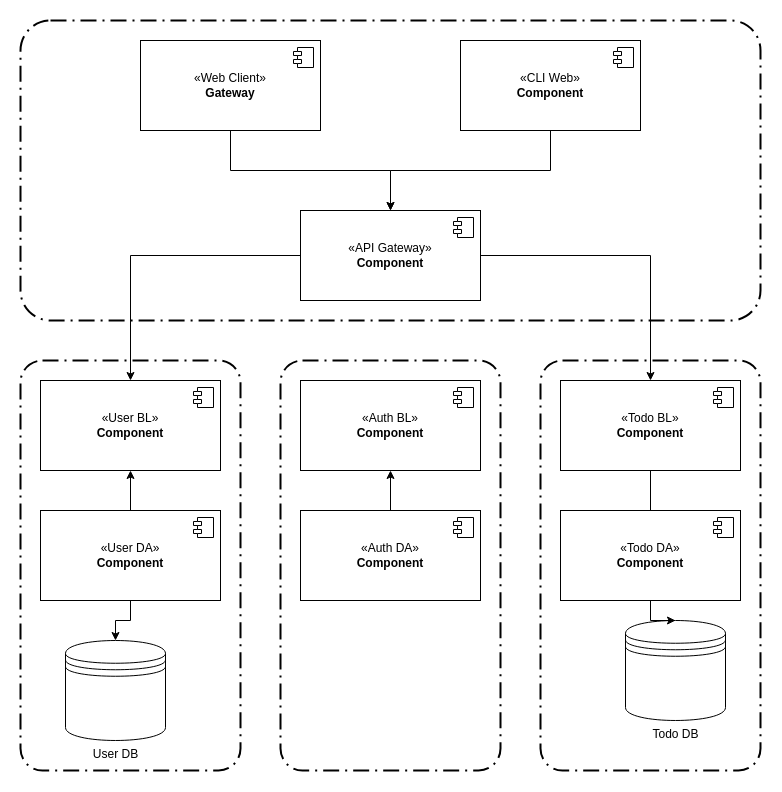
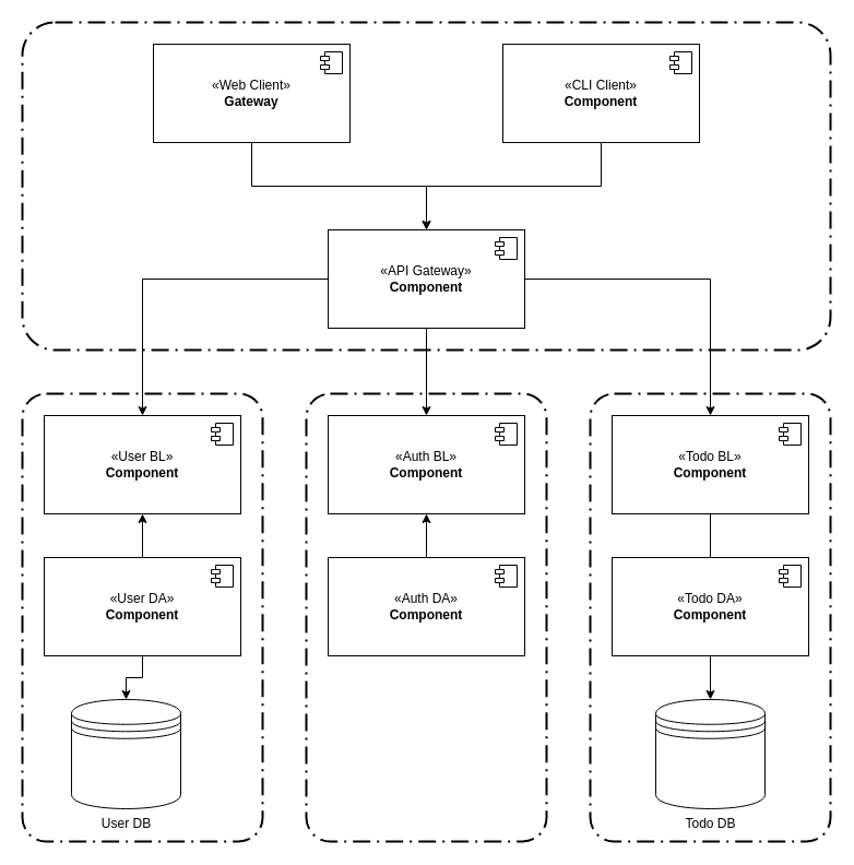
- <mxCell id="11" value="«CLI Web»&lt;br&gt;&lt;b&gt;Component&lt;/b&gt;" style="html=1;dropTarget=0;whiteSpace=wrap;" parent="1" vertex="1"><mxGeometry x="460" y="40" width="180" height="90" as="geometry" /></mxCell>
+ <mxCell id="11" value="«CLI Client»&lt;br&gt;&lt;b&gt;Component&lt;/b&gt;" style="html=1;dropTarget=0;whiteSpace=wrap;" parent="1" vertex="1"><mxGeometry x="460" y="40" width="180" height="90" as="geometry" /></mxCell>
+ <mxCell id="14" style="edgeStyle=orthogonalEdgeStyle;rounded=0;orthogonalLoop=1;jettySize=auto;html=1;" parent="1" source="16" target="19" edge="1"><mxGeometry relative="1" as="geometry" /></mxCell>
- <mxCell id="23" value="Todo DB" style="shape=datastore;html=1;labelPosition=center;verticalLabelPosition=bottom;align=center;verticalAlign=top;" parent="1" vertex="1"><mxGeometry x="625" y="620" width="100" height="100" as="geometry" /></mxCell>
+ <mxCell id="23" value="Todo DB" style="shape=datastore;html=1;labelPosition=center;verticalLabelPosition=bottom;align=center;verticalAlign=top;" parent="1" vertex="1"><mxGeometry x="600" y="640" width="100" height="100" as="geometry" /></mxCell>
